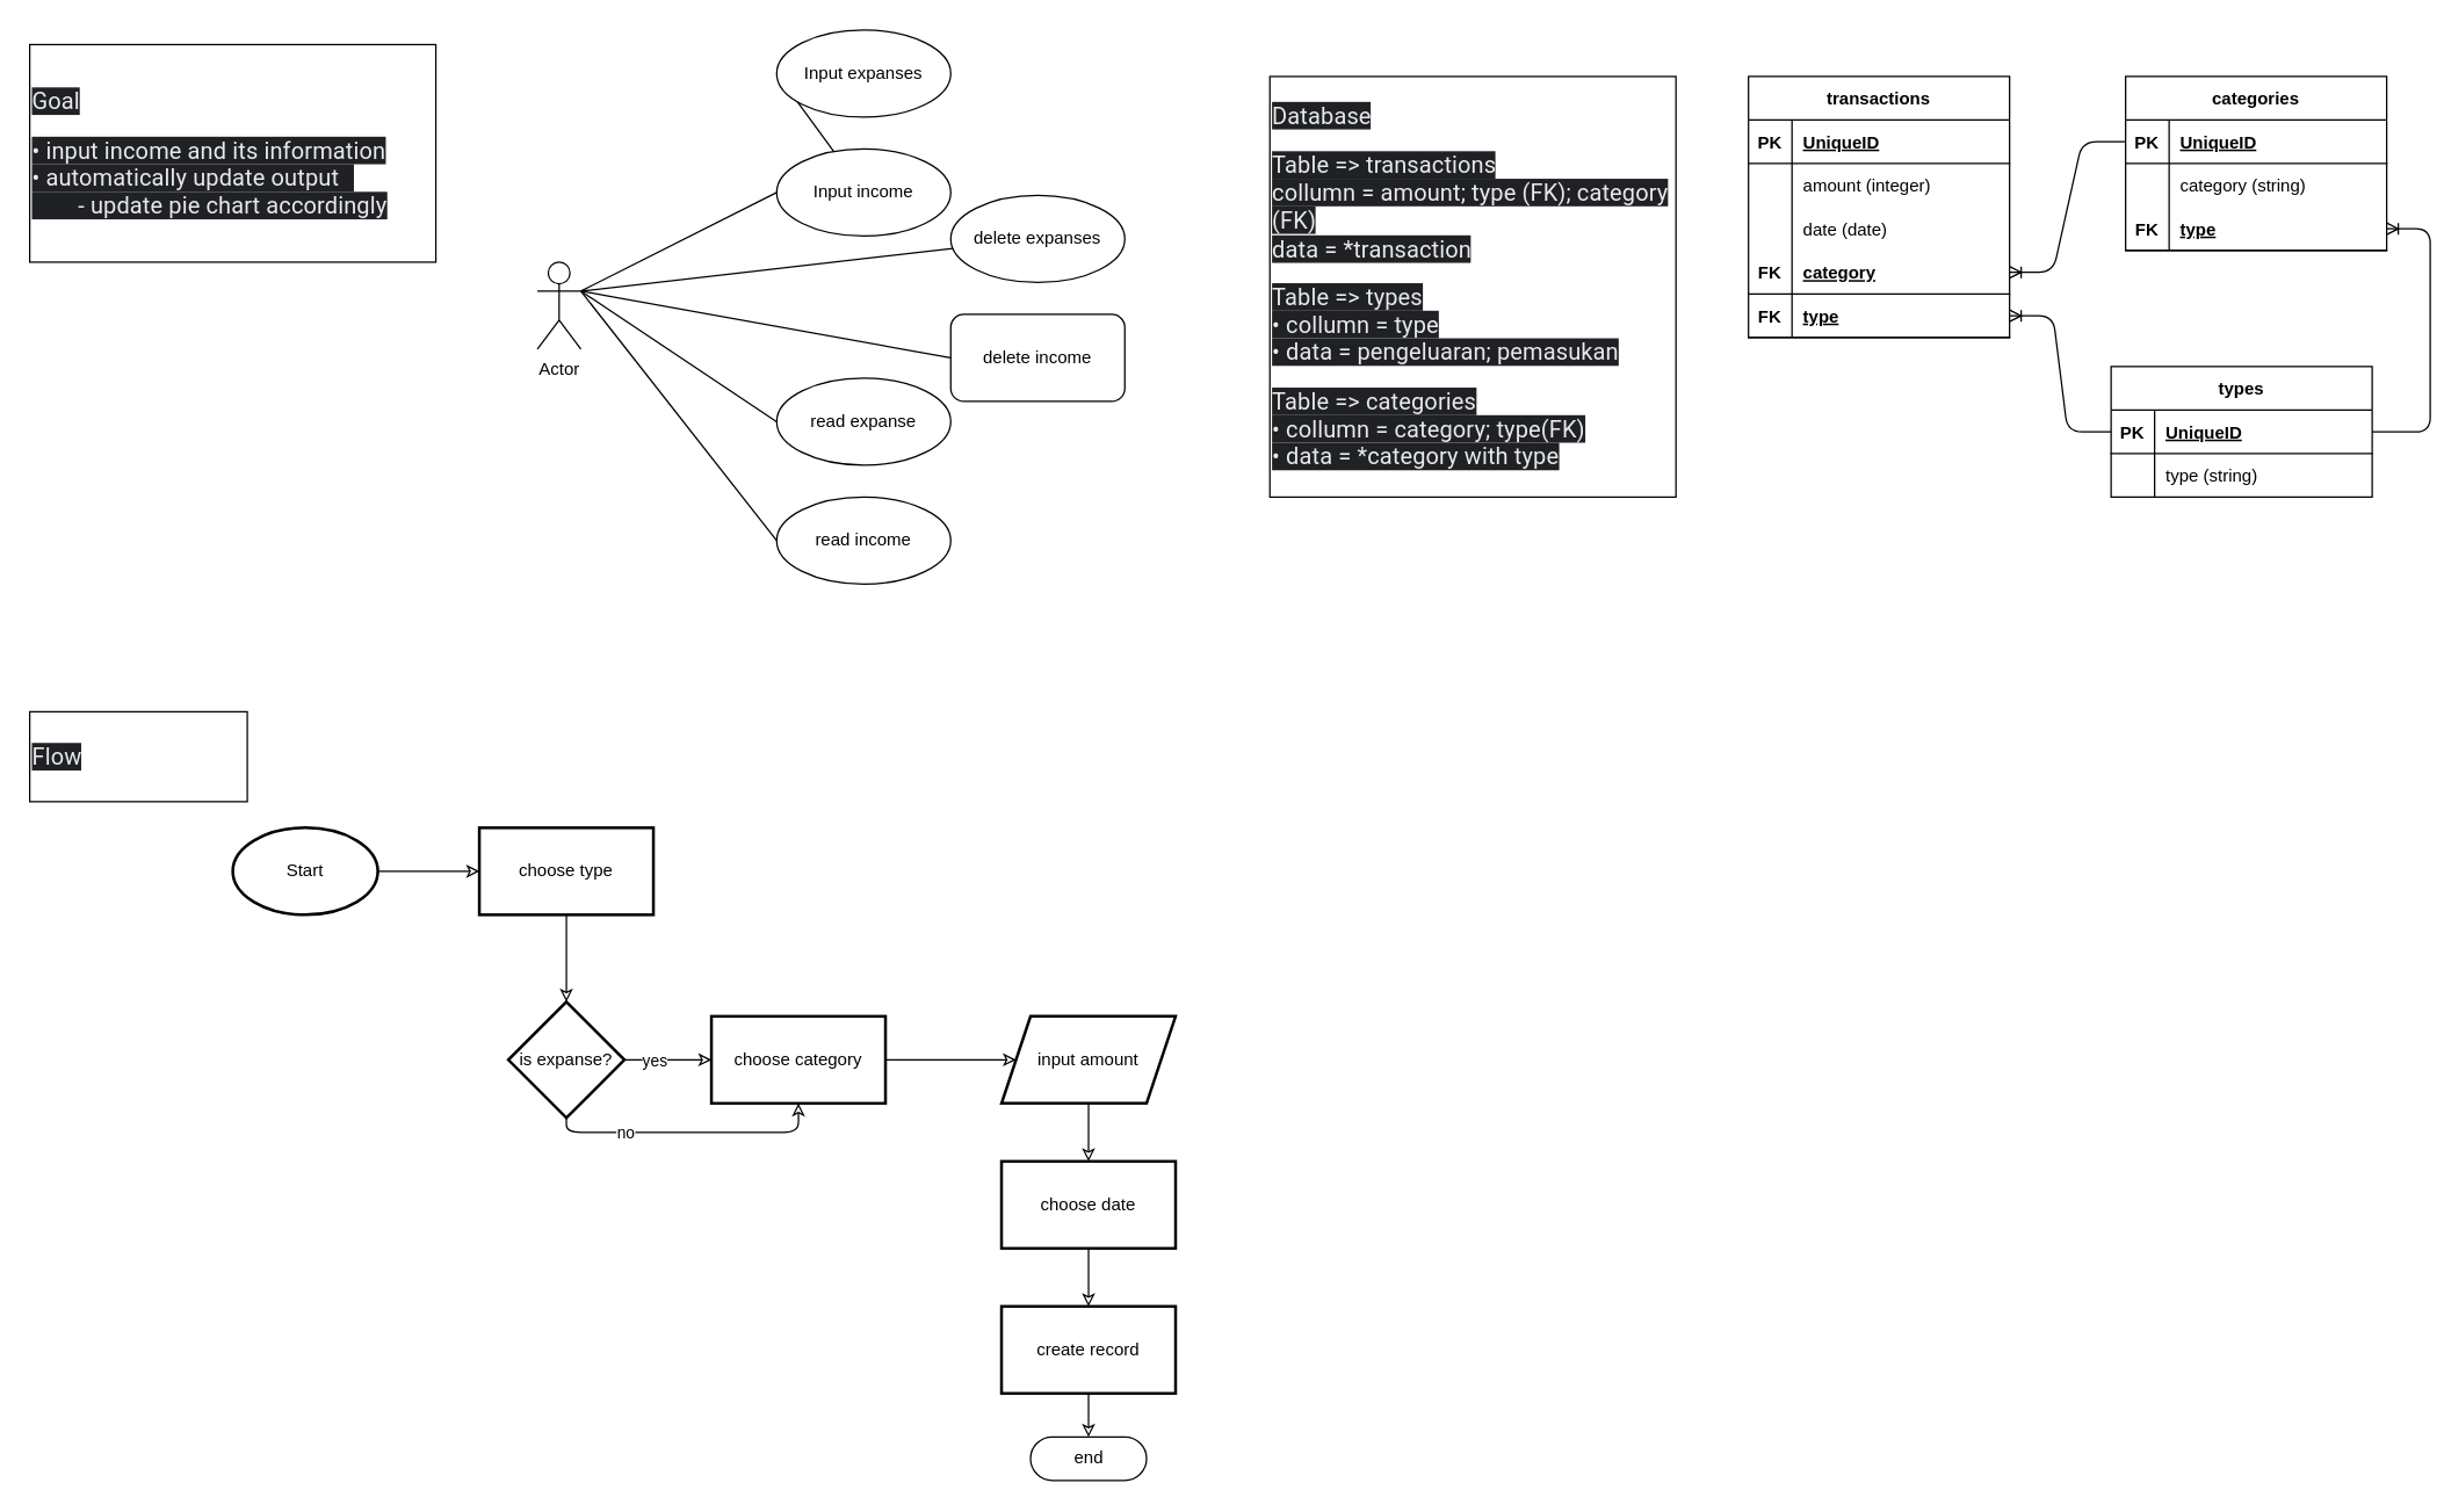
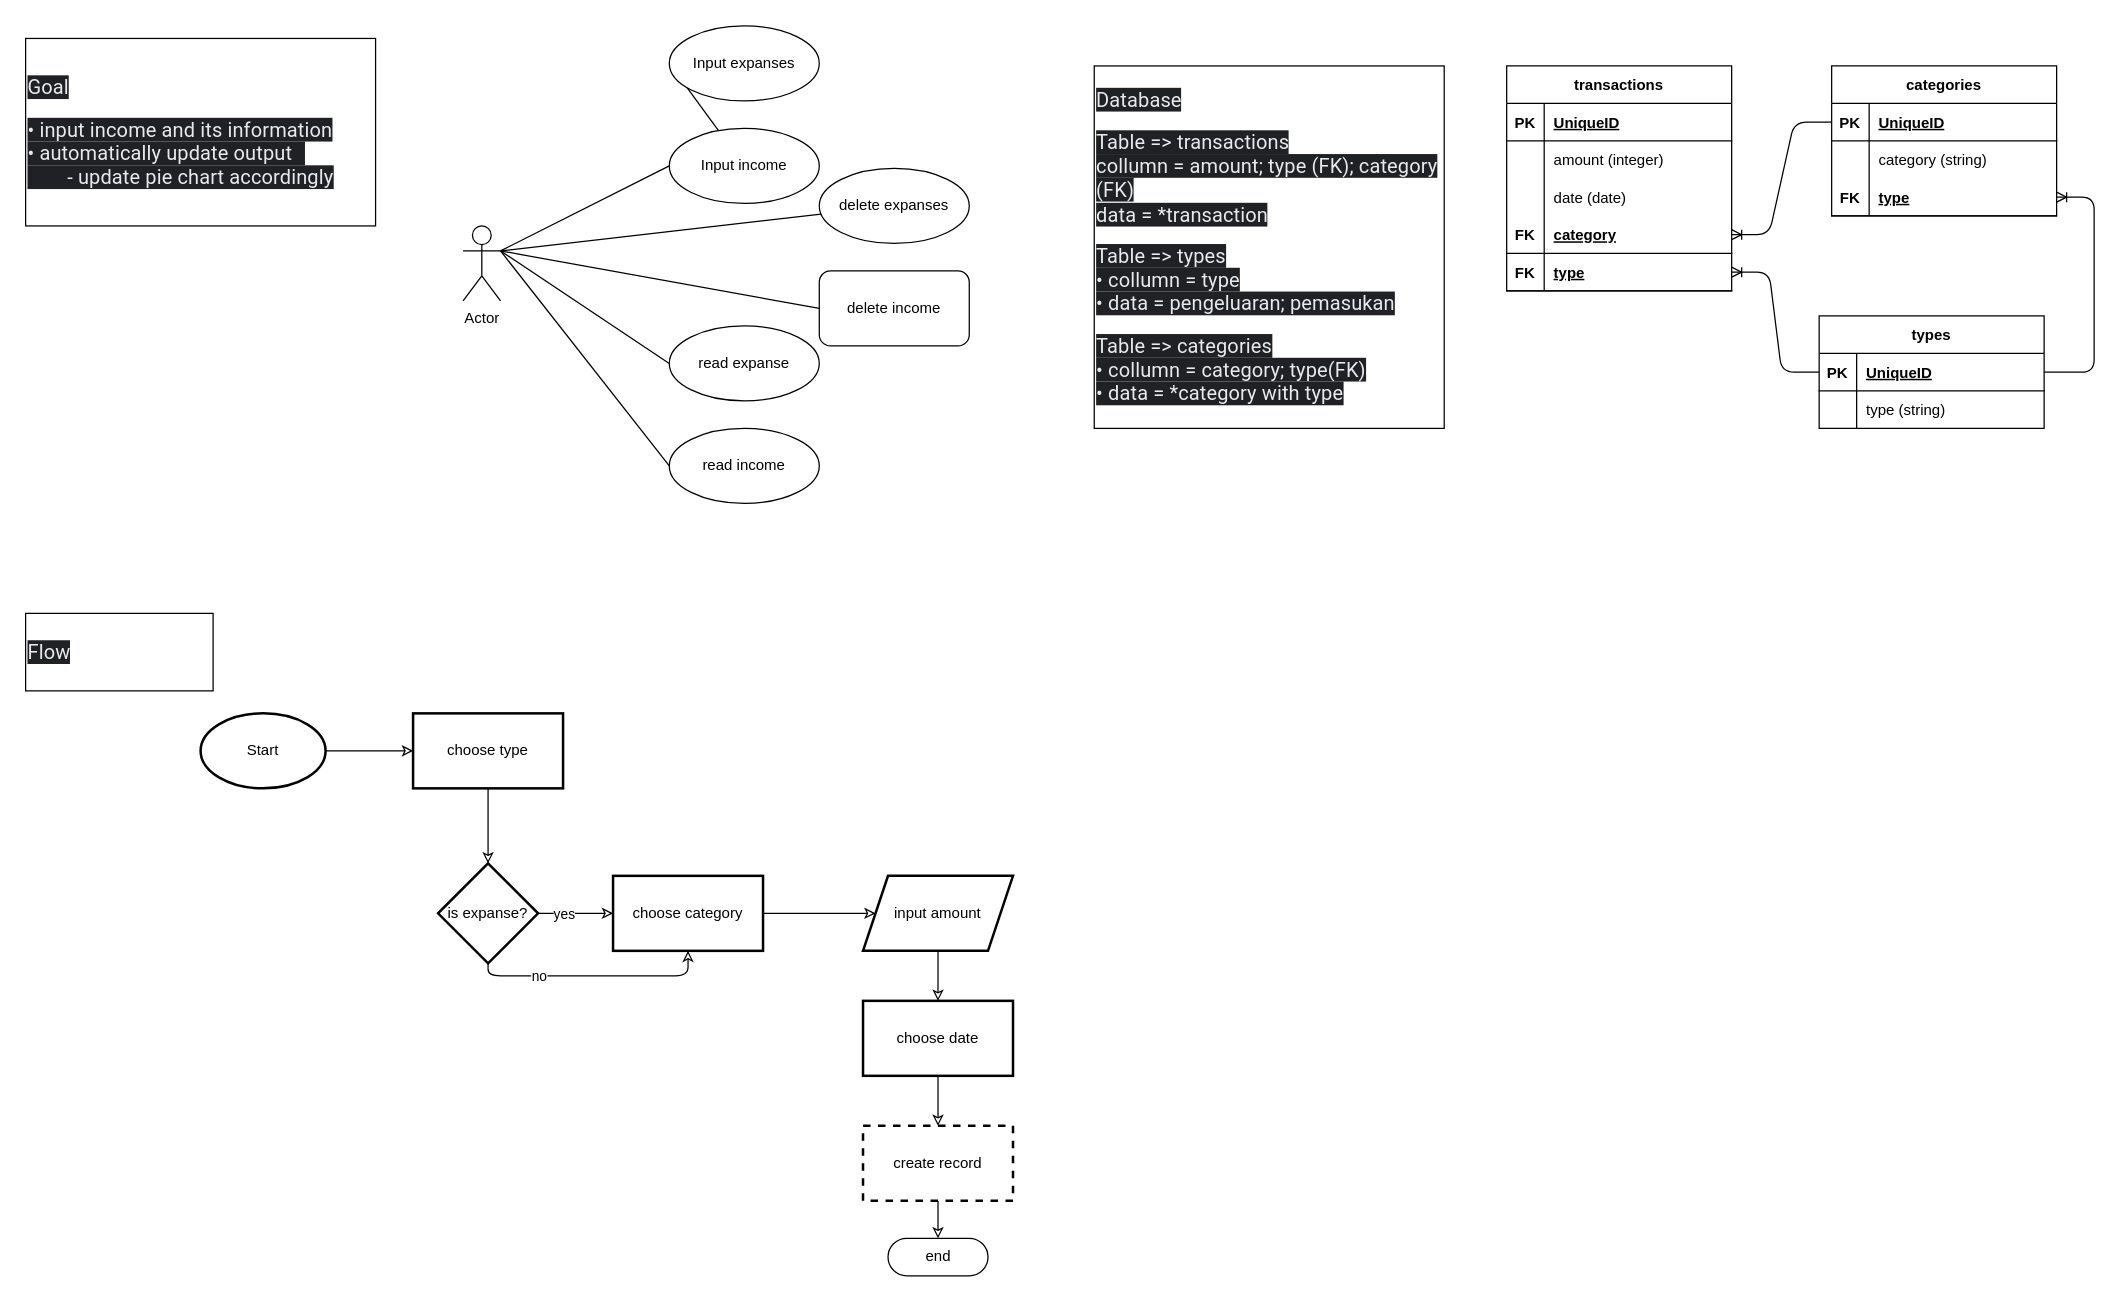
- <mxCell id="70" value="create record" style="whiteSpace=wrap;html=1;strokeWidth=2;" vertex="1" parent="1"><mxGeometry x="690" y="900" width="120" height="60" as="geometry" /></mxCell>
+ <mxCell id="70" value="create record" style="whiteSpace=wrap;html=1;strokeWidth=2;dashed=1;" vertex="1" parent="1"><mxGeometry x="690" y="900" width="120" height="60" as="geometry" /></mxCell>
